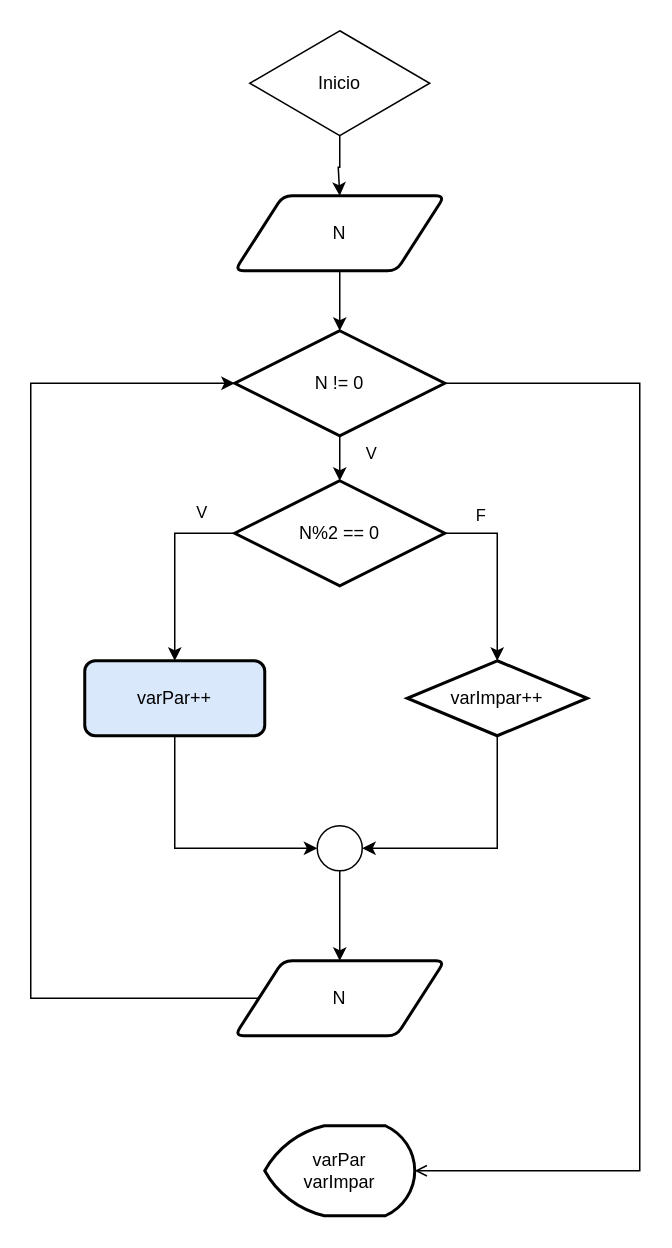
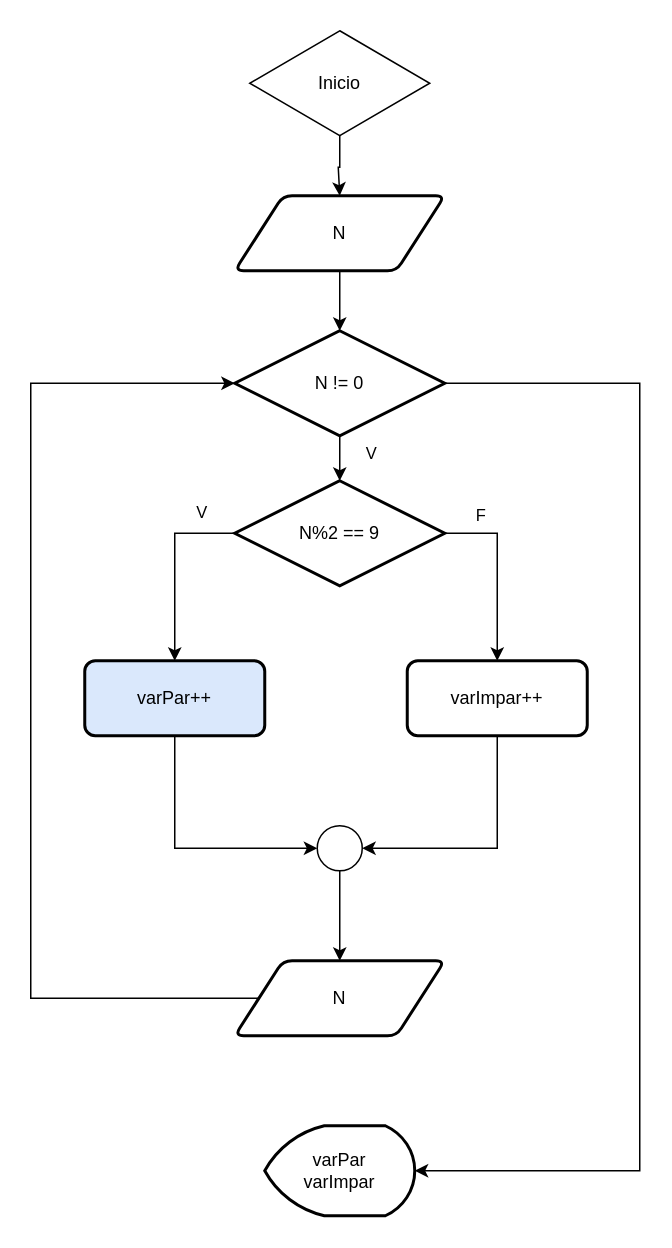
- <mxCell id="9" value="N%2 == 0" style="strokeWidth=2;html=1;shape=mxgraph.flowchart.decision;whiteSpace=wrap;" parent="1" vertex="1"><mxGeometry x="156" y="320" width="140" height="70" as="geometry" /></mxCell>
+ <mxCell id="9" value="N%2 == 9" style="strokeWidth=2;html=1;shape=mxgraph.flowchart.decision;whiteSpace=wrap;" parent="1" vertex="1"><mxGeometry x="156" y="320" width="140" height="70" as="geometry" /></mxCell>
- <mxCell id="13" value="varImpar++" style="rhombus;whiteSpace=wrap;html=1;absoluteArcSize=1;arcSize=14;strokeWidth=2;" parent="1" vertex="1"><mxGeometry x="271" y="440" width="120" height="50" as="geometry" /></mxCell>
+ <mxCell id="13" value="varImpar++" style="rounded=1;whiteSpace=wrap;html=1;absoluteArcSize=1;arcSize=14;strokeWidth=2;" parent="1" vertex="1"><mxGeometry x="271" y="440" width="120" height="50" as="geometry" /></mxCell>
- <mxCell id="21" style="edgeStyle=orthogonalEdgeStyle;rounded=0;orthogonalLoop=1;jettySize=auto;html=1;exitX=1;exitY=0.5;exitDx=0;exitDy=0;exitPerimeter=0;entryX=1;entryY=0.5;entryDx=0;entryDy=0;entryPerimeter=0;endArrow=open;" parent="1" source="4" target="20" edge="1"><mxGeometry relative="1" as="geometry"><Array as="points"><mxPoint x="426" y="255" /><mxPoint x="426" y="780" /></Array></mxGeometry></mxCell>
+ <mxCell id="21" style="edgeStyle=orthogonalEdgeStyle;rounded=0;orthogonalLoop=1;jettySize=auto;html=1;exitX=1;exitY=0.5;exitDx=0;exitDy=0;exitPerimeter=0;entryX=1;entryY=0.5;entryDx=0;entryDy=0;entryPerimeter=0;" parent="1" source="4" target="20" edge="1"><mxGeometry relative="1" as="geometry"><Array as="points"><mxPoint x="426" y="255" /><mxPoint x="426" y="780" /></Array></mxGeometry></mxCell>
